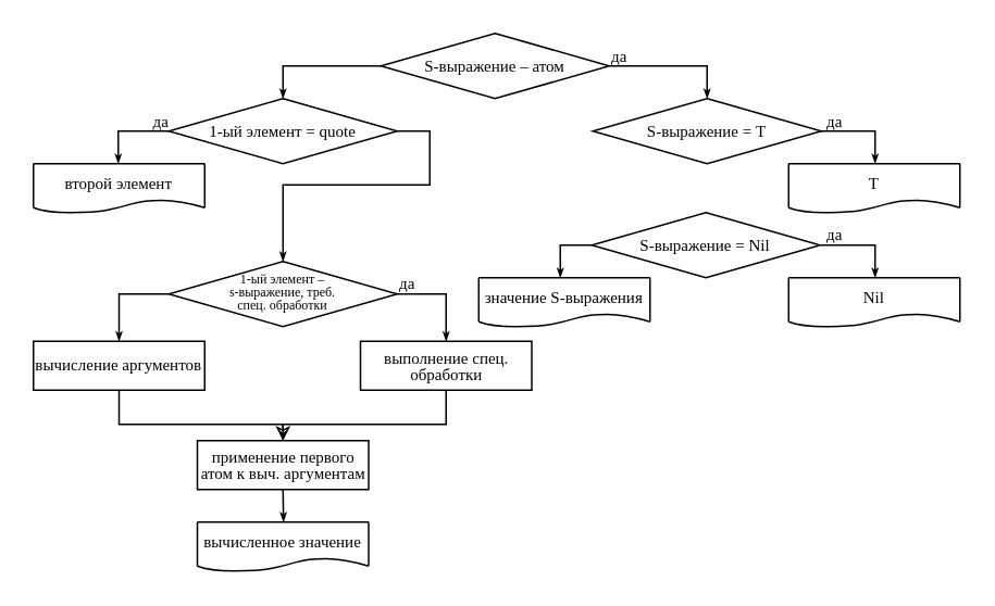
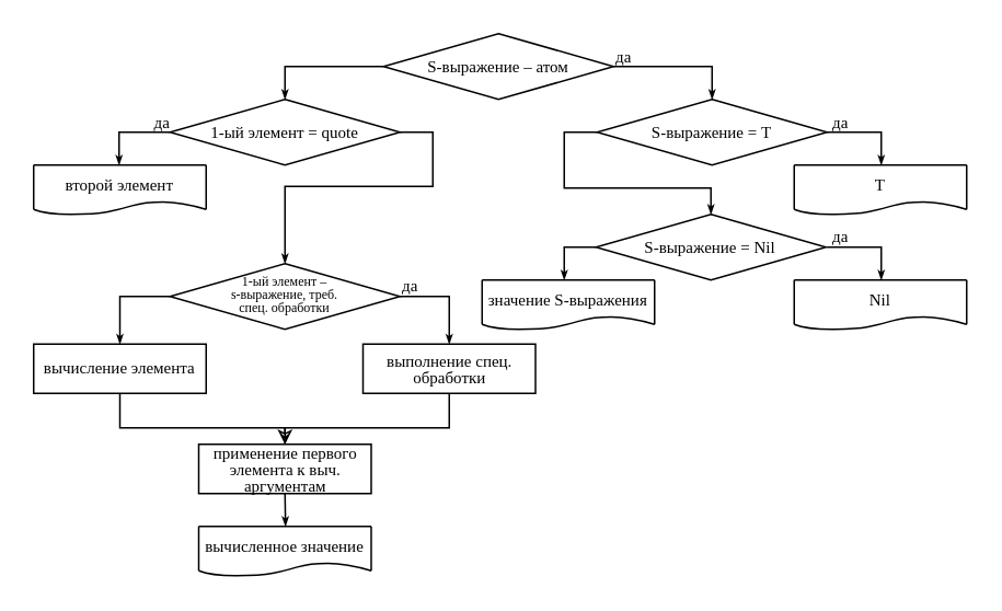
+ <mxCell id="8" style="edgeStyle=orthogonalEdgeStyle;rounded=0;orthogonalLoop=1;jettySize=auto;html=1;exitX=0;exitY=0.5;exitDx=0;exitDy=0;entryX=0.5;entryY=0;entryDx=0;entryDy=0;fontFamily=Times New Roman;fontSize=10;endArrow=classicThin;endFill=1;elbow=vertical;endSize=3;" edge="1" parent="1" source="9" target="15"><mxGeometry relative="1" as="geometry"><mxPoint x="363" y="84" as="sourcePoint" /><mxPoint x="432.31" y="134" as="targetPoint" /><Array as="points"><mxPoint x="343" y="80" /><mxPoint x="343" y="114" /><mxPoint x="432" y="114" /></Array></mxGeometry></mxCell>
- <mxCell id="43" value="&lt;p style=&quot;line-height: 1&quot;&gt;вычисление аргументов&lt;/p&gt;" style="shape=stencil(tVTRboMwDPyavFYh2T5gYtt/pKlXotIkcrJ1/fuaGKQiBq0mQEjgu3B3Bhyh69SYCEJJb84g9LtQKmKwkBLdEdww9iK5vHBZDbVJEWxm8MegM/sWmEkZwwku7pB7CecbQJc7Vn8I+UZrulPXNnhPIi74NGLueBIzztOz8pfFevvrqIqkf4YM2IdkVKjP52V3r9sIVxvlHcsO6VfPu57wOHG11YdbTbj6v6yuCZn7uXW9N/Z0xPDtD3+G+XJta0MbkEq+Fi+htOyP5Wai6QZvQgw0dmO7PE4PRn/OmPCJd0FnGqZWA8KDN8G7yYLr7IJiPXEoKG99BbgB);whiteSpace=wrap;html=1;aspect=fixed;fontFamily=Times New Roman;fontSize=10;spacingBottom=2;strokeWidth=1;" vertex="1" parent="1"><mxGeometry x="20" y="209" width="105" height="30" as="geometry" /></mxCell>
+ <mxCell id="43" value="&lt;p style=&quot;line-height: 1&quot;&gt;вычисление элемента&lt;/p&gt;" style="shape=stencil(tVTRboMwDPyavFYh2T5gYtt/pKlXotIkcrJ1/fuaGKQiBq0mQEjgu3B3Bhyh69SYCEJJb84g9LtQKmKwkBLdEdww9iK5vHBZDbVJEWxm8MegM/sWmEkZwwku7pB7CecbQJc7Vn8I+UZrulPXNnhPIi74NGLueBIzztOz8pfFevvrqIqkf4YM2IdkVKjP52V3r9sIVxvlHcsO6VfPu57wOHG11YdbTbj6v6yuCZn7uXW9N/Z0xPDtD3+G+XJta0MbkEq+Fi+htOyP5Wai6QZvQgw0dmO7PE4PRn/OmPCJd0FnGqZWA8KDN8G7yYLr7IJiPXEoKG99BbgB);whiteSpace=wrap;html=1;aspect=fixed;fontFamily=Times New Roman;fontSize=10;spacingBottom=2;strokeWidth=1;" vertex="1" parent="1"><mxGeometry x="20" y="209" width="105" height="30" as="geometry" /></mxCell>
- <mxCell id="47" value="&lt;p style=&quot;line-height: 1&quot;&gt;применение первого атом к выч. аргументам&lt;/p&gt;" style="shape=stencil(tVTRboMwDPyavFYh2T5gYtt/pKlXotIkcrJ1/fuaGKQiBq0mQEjgu3B3Bhyh69SYCEJJb84g9LtQKmKwkBLdEdww9iK5vHBZDbVJEWxm8MegM/sWmEkZwwku7pB7CecbQJc7Vn8I+UZrulPXNnhPIi74NGLueBIzztOz8pfFevvrqIqkf4YM2IdkVKjP52V3r9sIVxvlHcsO6VfPu57wOHG11YdbTbj6v6yuCZn7uXW9N/Z0xPDtD3+G+XJta0MbkEq+Fi+htOyP5Wai6QZvQgw0dmO7PE4PRn/OmPCJd0FnGqZWA8KDN8G7yYLr7IJiPXEoKG99BbgB);whiteSpace=wrap;html=1;aspect=fixed;fontFamily=Times New Roman;fontSize=10;spacingBottom=0;strokeWidth=1;" vertex="1" parent="1"><mxGeometry x="120.5" y="270" width="105" height="30" as="geometry" /></mxCell>
+ <mxCell id="47" value="&lt;p style=&quot;line-height: 1&quot;&gt;применение первого элемента к выч. аргументам&lt;/p&gt;" style="shape=stencil(tVTRboMwDPyavFYh2T5gYtt/pKlXotIkcrJ1/fuaGKQiBq0mQEjgu3B3Bhyh69SYCEJJb84g9LtQKmKwkBLdEdww9iK5vHBZDbVJEWxm8MegM/sWmEkZwwku7pB7CecbQJc7Vn8I+UZrulPXNnhPIi74NGLueBIzztOz8pfFevvrqIqkf4YM2IdkVKjP52V3r9sIVxvlHcsO6VfPu57wOHG11YdbTbj6v6yuCZn7uXW9N/Z0xPDtD3+G+XJta0MbkEq+Fi+htOyP5Wai6QZvQgw0dmO7PE4PRn/OmPCJd0FnGqZWA8KDN8G7yYLr7IJiPXEoKG99BbgB);whiteSpace=wrap;html=1;aspect=fixed;fontFamily=Times New Roman;fontSize=10;spacingBottom=0;strokeWidth=1;" vertex="1" parent="1"><mxGeometry x="120.5" y="270" width="105" height="30" as="geometry" /></mxCell>
